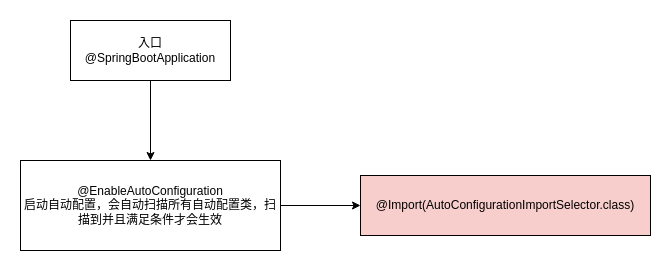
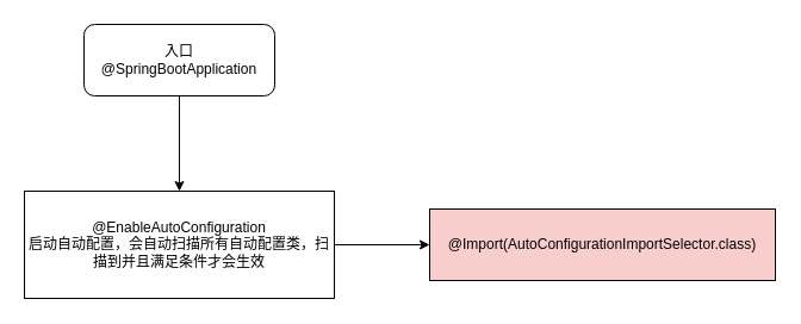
- <mxCell id="3" value="入口&lt;br&gt;@SpringBootApplication" style="rounded=0;whiteSpace=wrap;html=1;" vertex="1" parent="1"><mxGeometry x="70" y="20" width="160" height="60" as="geometry" /></mxCell>
+ <mxCell id="3" value="入口&lt;br&gt;@SpringBootApplication" style="whiteSpace=wrap;html=1;rounded=1;" vertex="1" parent="1"><mxGeometry x="70" y="20" width="160" height="60" as="geometry" /></mxCell>
